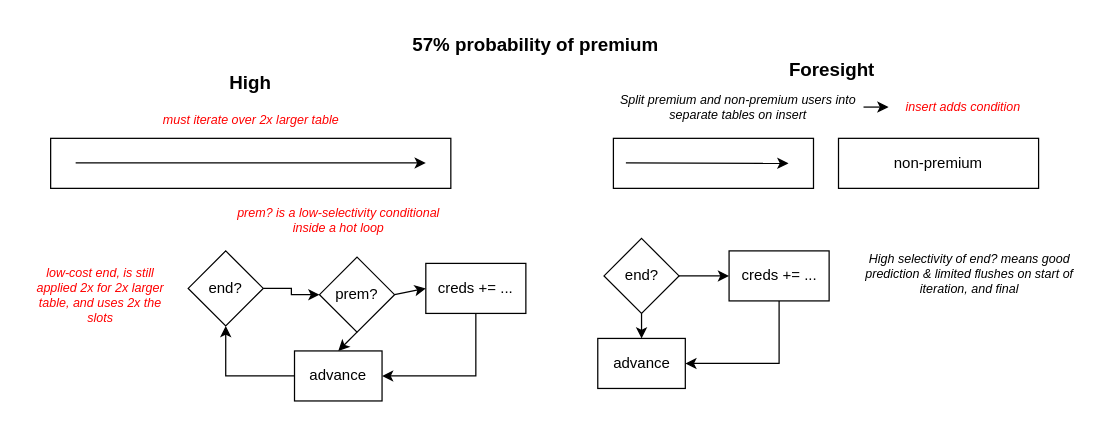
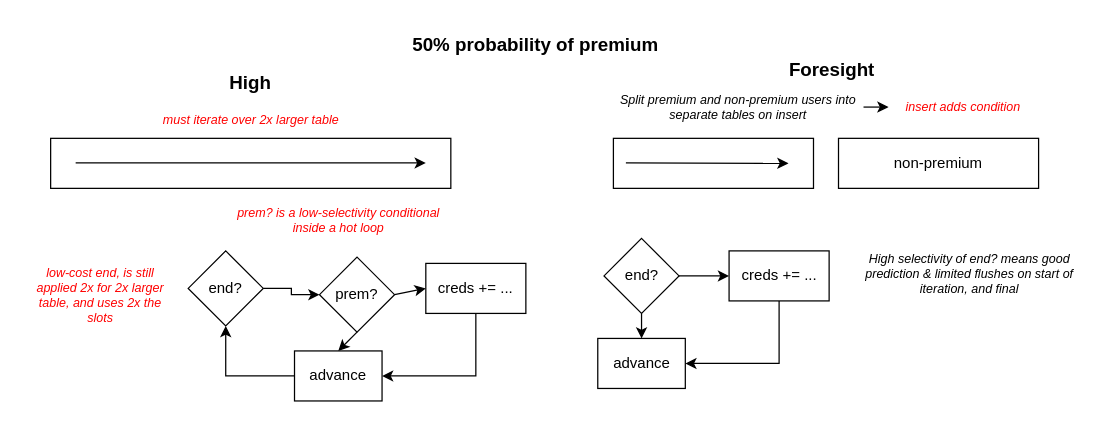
- <mxCell id="28" value="57% probability of premium" style="text;html=1;strokeColor=none;fillColor=none;align=center;verticalAlign=middle;whiteSpace=wrap;rounded=0;strokeWidth=1;fontStyle=1;fontSize=15;" vertex="1" parent="1"><mxGeometry x="302.5" y="20" width="250" height="30" as="geometry" /></mxCell>
+ <mxCell id="28" value="50% probability of premium" style="text;html=1;strokeColor=none;fillColor=none;align=center;verticalAlign=middle;whiteSpace=wrap;rounded=0;strokeWidth=1;fontStyle=1;fontSize=15;" vertex="1" parent="1"><mxGeometry x="302.5" y="20" width="250" height="30" as="geometry" /></mxCell>
